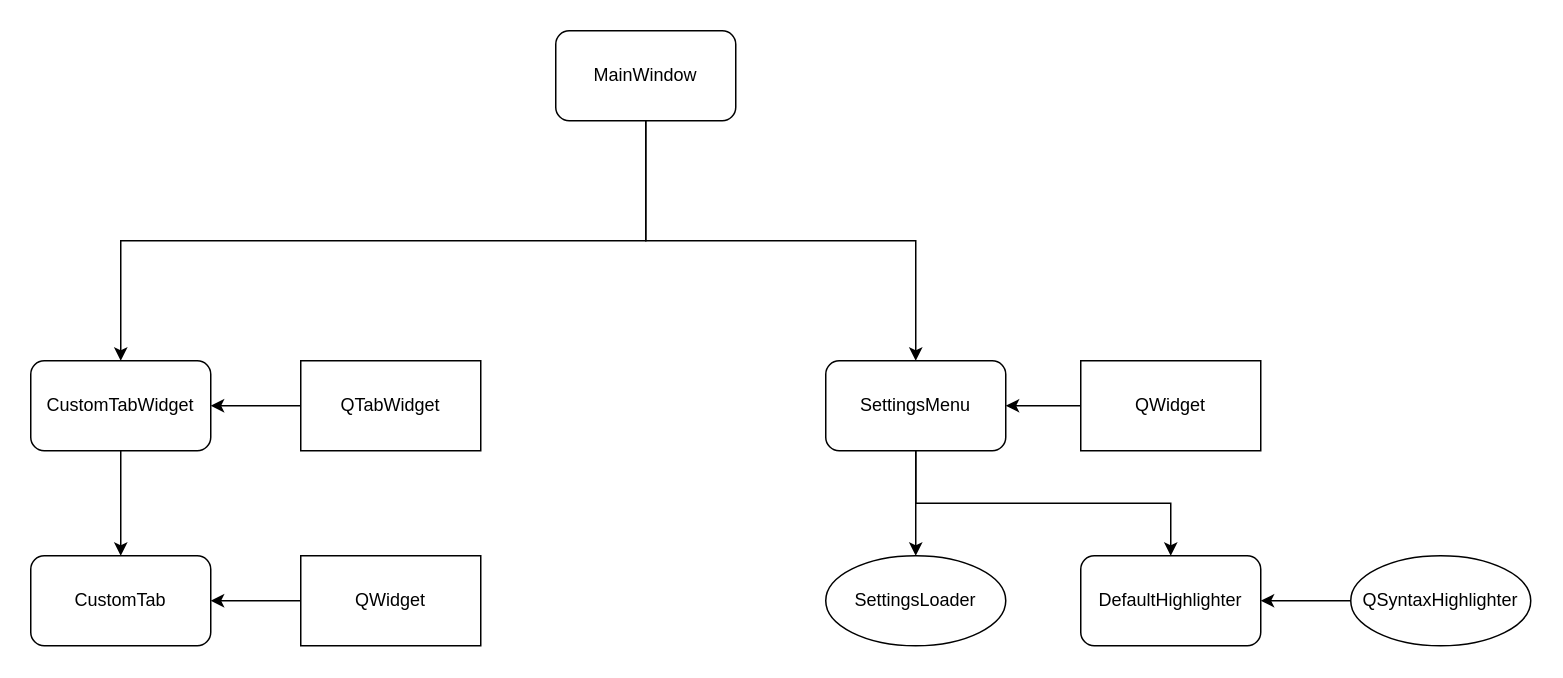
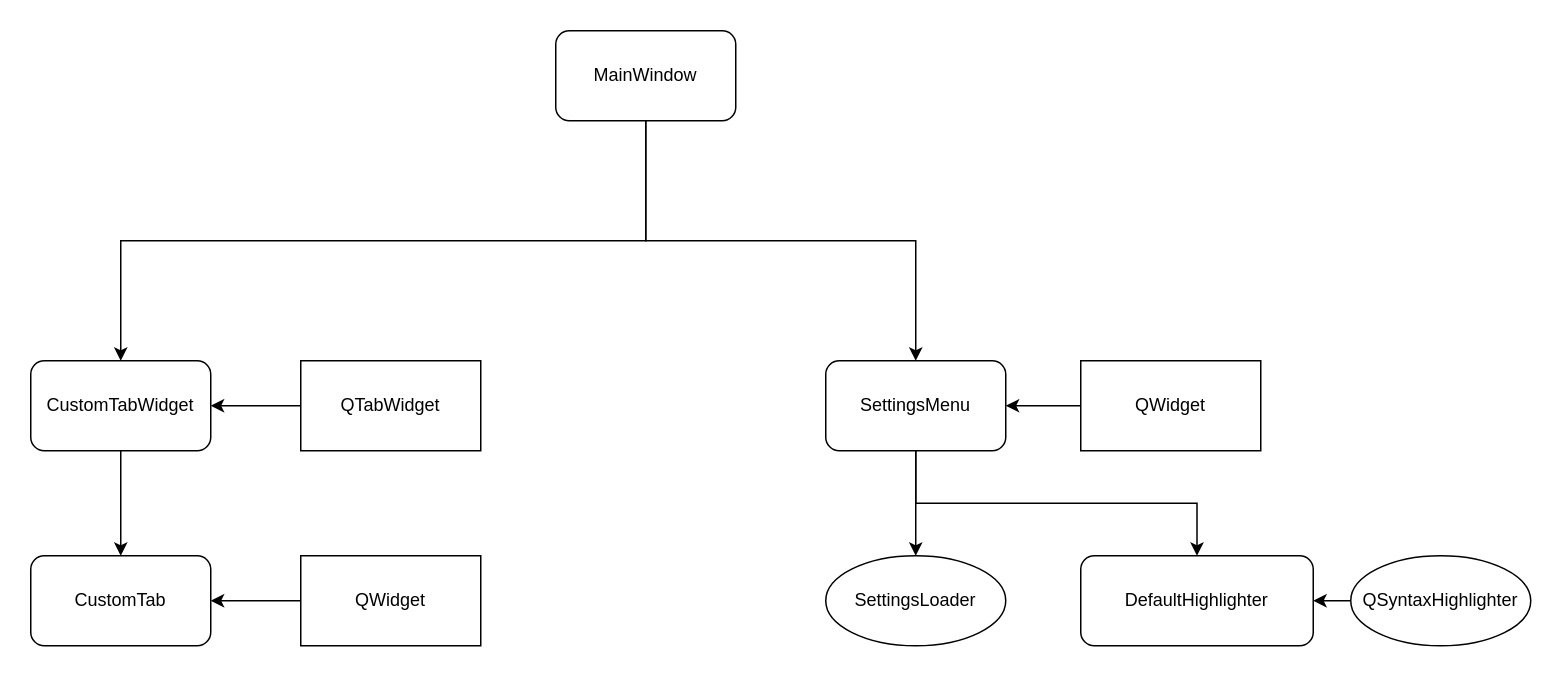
- <mxCell id="9" value="DefaultHighlighter" style="rounded=1;whiteSpace=wrap;html=1;" parent="1" vertex="1"><mxGeometry x="720" y="370" width="120" height="60" as="geometry" /></mxCell>
+ <mxCell id="9" value="DefaultHighlighter" style="rounded=1;whiteSpace=wrap;html=1;" parent="1" vertex="1"><mxGeometry x="720" y="370" width="155" height="60" as="geometry" /></mxCell>
